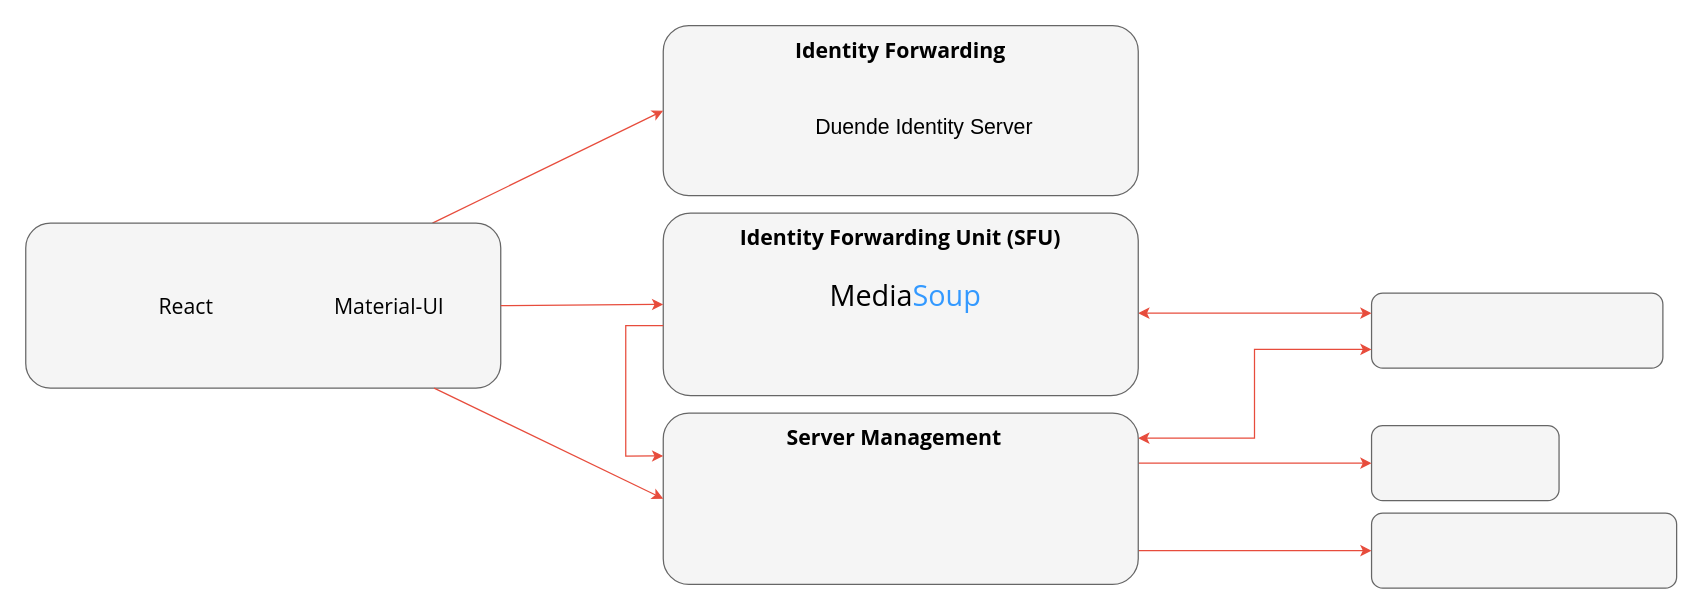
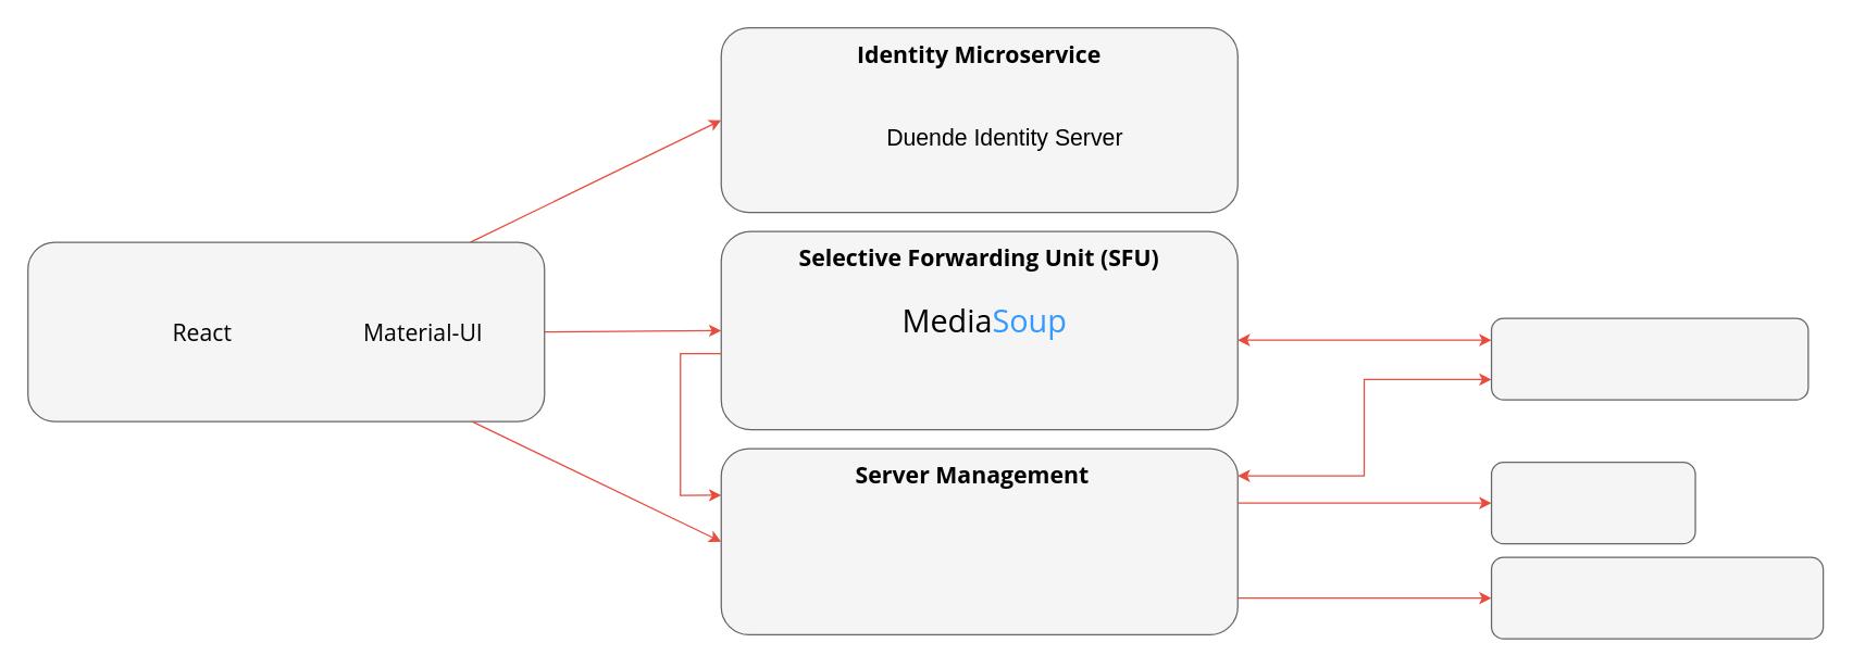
- <mxCell id="10" value="&lt;font style=&quot;font-size: 17px&quot;&gt;&lt;b&gt;Identity Forwarding&lt;/b&gt;&lt;/font&gt;" style="text;html=1;strokeColor=none;fillColor=none;align=center;verticalAlign=middle;whiteSpace=wrap;rounded=0;fontFamily=Open Sans;fontSource=https%3A%2F%2Ffonts.googleapis.com%2Fcss%3Ffamily%3DOpen%2BSans;" parent="8" vertex="1"><mxGeometry x="85.0" y="10" width="210" height="20" as="geometry" /></mxCell>
+ <mxCell id="10" value="&lt;font style=&quot;font-size: 17px&quot;&gt;&lt;b&gt;Identity Microservice&lt;/b&gt;&lt;/font&gt;" style="text;html=1;strokeColor=none;fillColor=none;align=center;verticalAlign=middle;whiteSpace=wrap;rounded=0;fontFamily=Open Sans;fontSource=https%3A%2F%2Ffonts.googleapis.com%2Fcss%3Ffamily%3DOpen%2BSans;" parent="8" vertex="1"><mxGeometry x="85.0" y="10" width="210" height="20" as="geometry" /></mxCell>
- <mxCell id="14" value="&lt;b&gt;&lt;font style=&quot;font-size: 17px&quot;&gt;Identity Forwarding Unit (SFU)&lt;/font&gt;&lt;/b&gt;" style="text;html=1;strokeColor=none;fillColor=none;align=center;verticalAlign=middle;whiteSpace=wrap;rounded=0;fontFamily=Open Sans;fontSource=https%3A%2F%2Ffonts.googleapis.com%2Fcss%3Ffamily%3DOpen%2BSans;" parent="12" vertex="1"><mxGeometry x="30.005" y="10" width="320" height="20" as="geometry" /></mxCell>
+ <mxCell id="14" value="&lt;b&gt;&lt;font style=&quot;font-size: 17px&quot;&gt;Selective Forwarding Unit (SFU)&lt;/font&gt;&lt;/b&gt;" style="text;html=1;strokeColor=none;fillColor=none;align=center;verticalAlign=middle;whiteSpace=wrap;rounded=0;fontFamily=Open Sans;fontSource=https%3A%2F%2Ffonts.googleapis.com%2Fcss%3Ffamily%3DOpen%2BSans;" parent="12" vertex="1"><mxGeometry x="30.005" y="10" width="320" height="20" as="geometry" /></mxCell>
